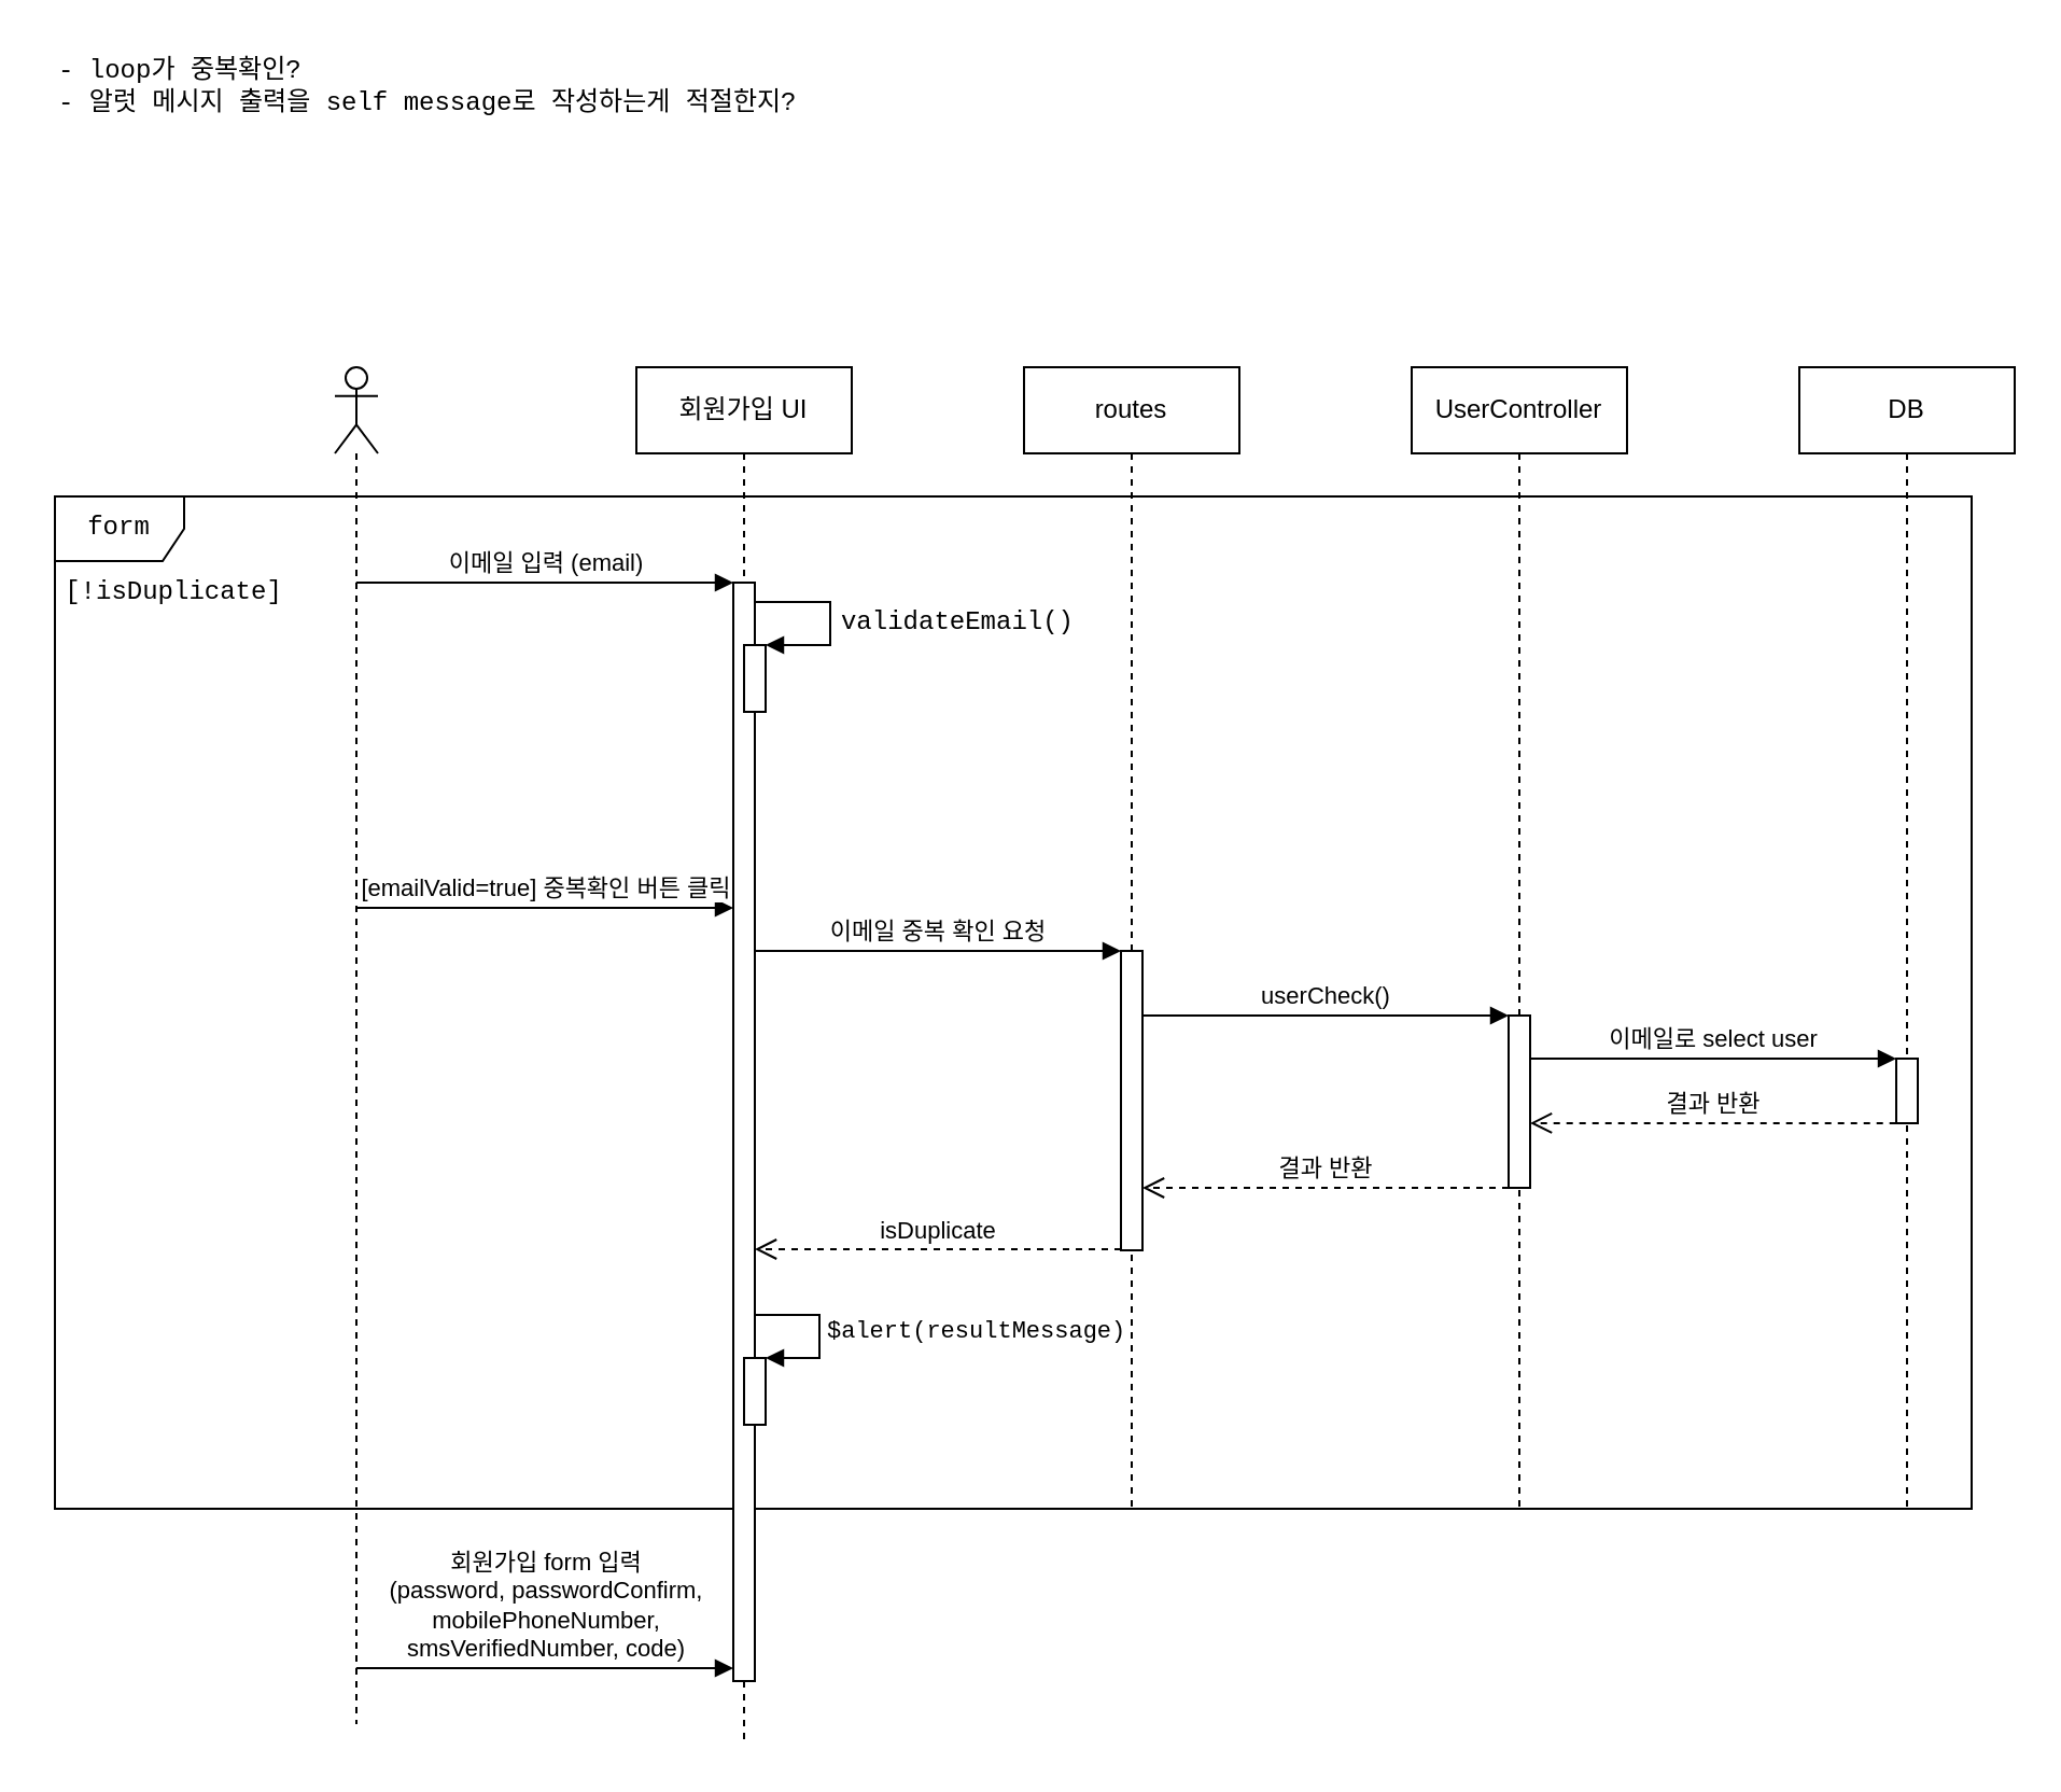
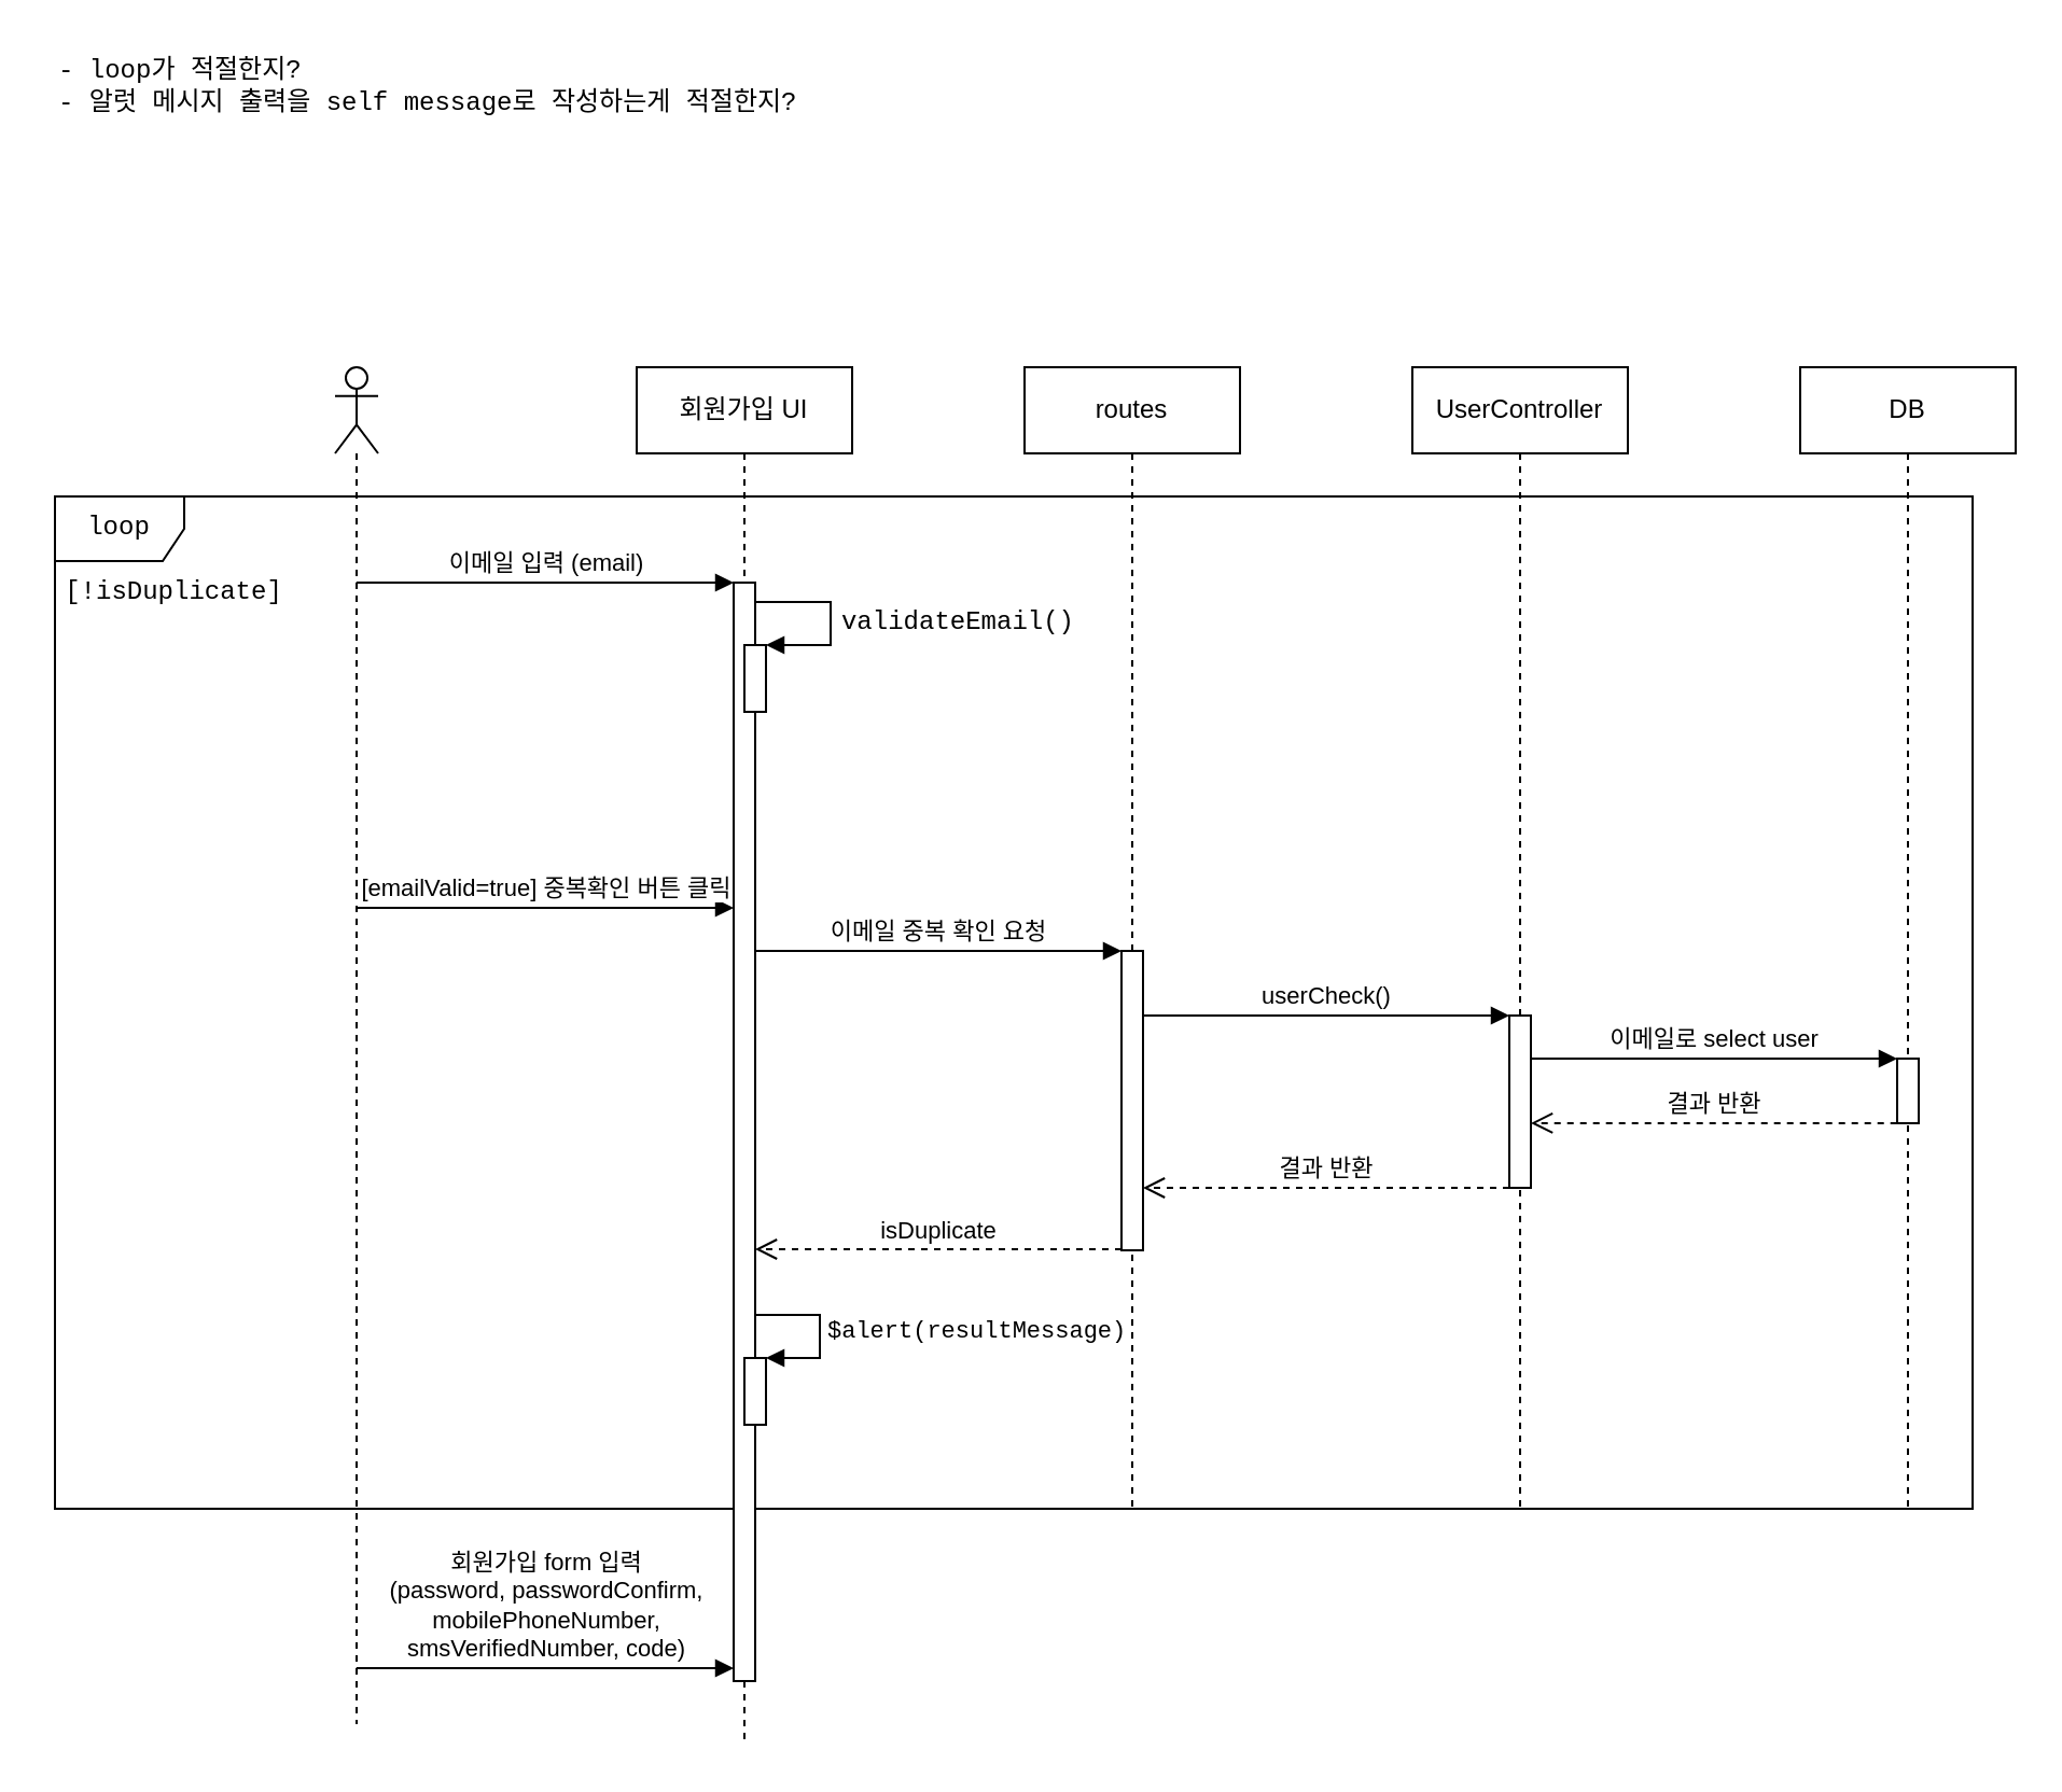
- <mxCell id="28" value="- loop가 중복확인?&lt;br&gt;- 알럿 메시지 출력을 self message로 작성하는게 적절한지?" style="text;html=1;align=left;verticalAlign=middle;resizable=0;points=[];autosize=1;strokeColor=none;fillColor=none;fontFamily=Courier New;" parent="1" vertex="1"><mxGeometry x="25" y="20" width="350" height="40" as="geometry" /></mxCell>
+ <mxCell id="28" value="- loop가 적절한지?&lt;br&gt;- 알럿 메시지 출력을 self message로 작성하는게 적절한지?" style="text;html=1;align=left;verticalAlign=middle;resizable=0;points=[];autosize=1;strokeColor=none;fillColor=none;fontFamily=Courier New;" parent="1" vertex="1"><mxGeometry x="25" y="20" width="350" height="40" as="geometry" /></mxCell>
- <mxCell id="3" value="form" style="shape=umlFrame;whiteSpace=wrap;html=1;shadow=0;fontFamily=Courier New;strokeWidth=1;fillColor=#FFFFFF;" parent="2" vertex="1"><mxGeometry width="890" height="470.0" as="geometry" /></mxCell>
+ <mxCell id="3" value="loop" style="shape=umlFrame;whiteSpace=wrap;html=1;shadow=0;fontFamily=Courier New;strokeWidth=1;fillColor=#FFFFFF;" parent="2" vertex="1"><mxGeometry width="890" height="470.0" as="geometry" /></mxCell>
